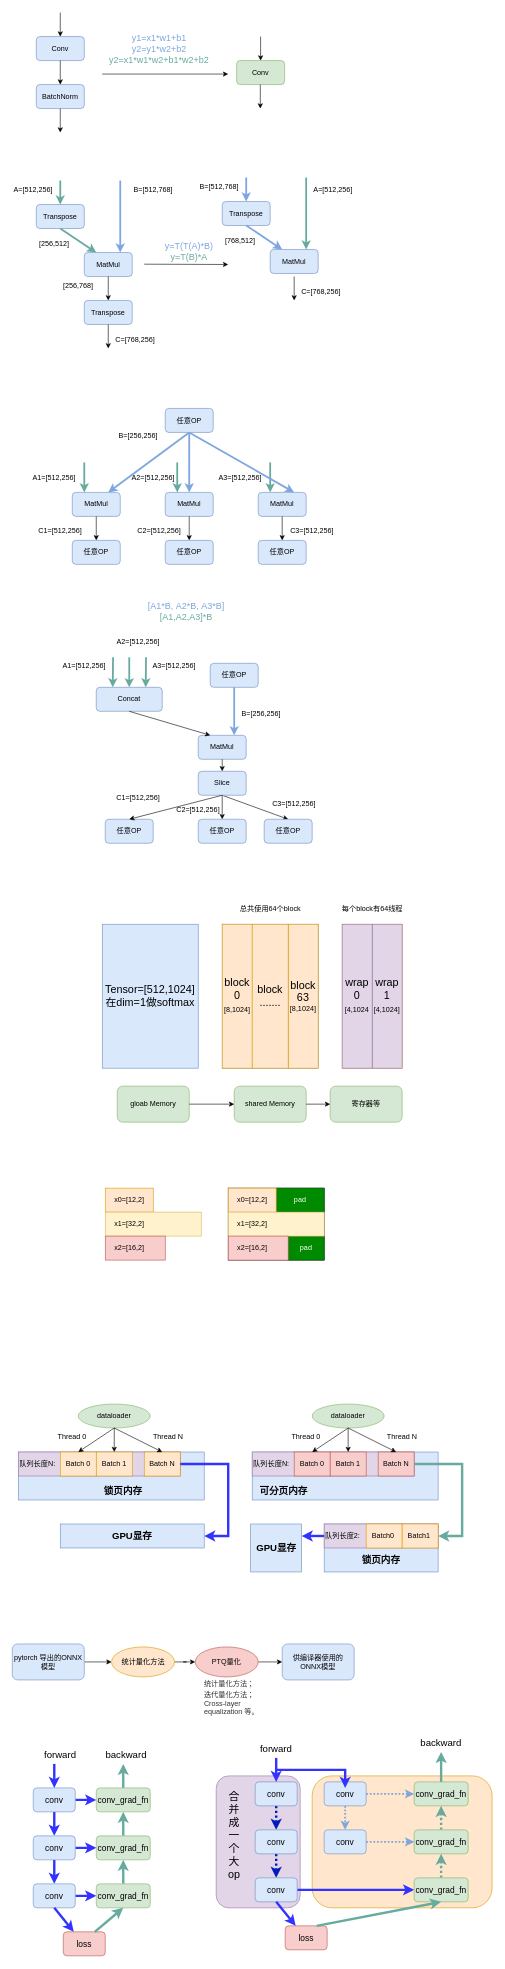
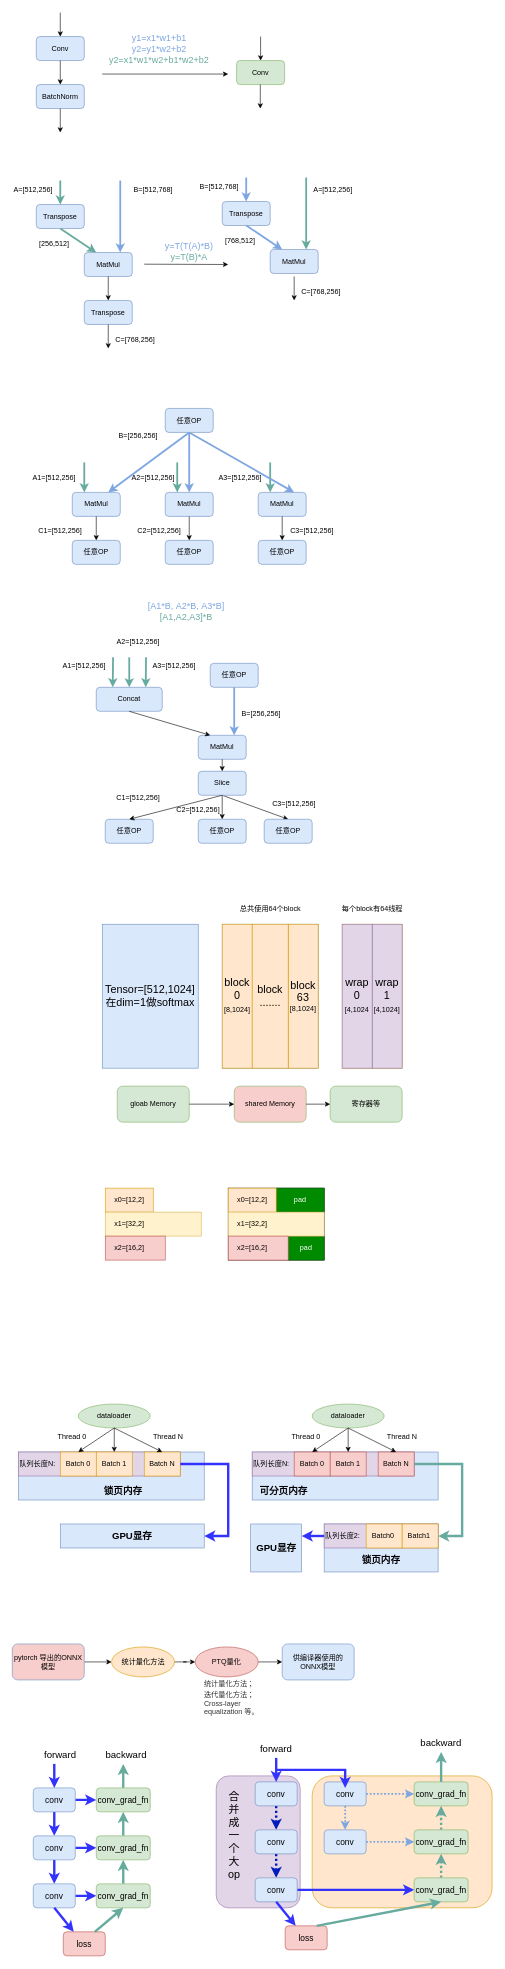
- <mxCell id="32" value="[256,768]" style="text;html=1;align=center;verticalAlign=middle;whiteSpace=wrap;rounded=0;" vertex="1" parent="1"><mxGeometry x="100" y="460" width="60" height="30" as="geometry" /></mxCell>
- <mxCell id="103" value="shared Memory" style="rounded=1;whiteSpace=wrap;html=1;fillColor=#d5e8d4;strokeColor=#82b366;" vertex="1" parent="94"><mxGeometry x="220" y="310" width="120" height="60" as="geometry" /></mxCell>
+ <mxCell id="103" value="shared Memory" style="rounded=1;whiteSpace=wrap;html=1;fillColor=#f8cecc;strokeColor=#82b366;" vertex="1" parent="94"><mxGeometry x="220" y="310" width="120" height="60" as="geometry" /></mxCell>
- <mxCell id="149" value="pytorch 导出的ONNX模型" style="rounded=1;whiteSpace=wrap;html=1;fillColor=#dae8fc;strokeColor=#6c8ebf;" vertex="1" parent="1"><mxGeometry x="20" y="2740" width="120" height="60" as="geometry" /></mxCell>
+ <mxCell id="149" value="pytorch 导出的ONNX模型" style="rounded=1;whiteSpace=wrap;html=1;fillColor=#f8cecc;strokeColor=#6c8ebf;" vertex="1" parent="1"><mxGeometry x="20" y="2740" width="120" height="60" as="geometry" /></mxCell>
